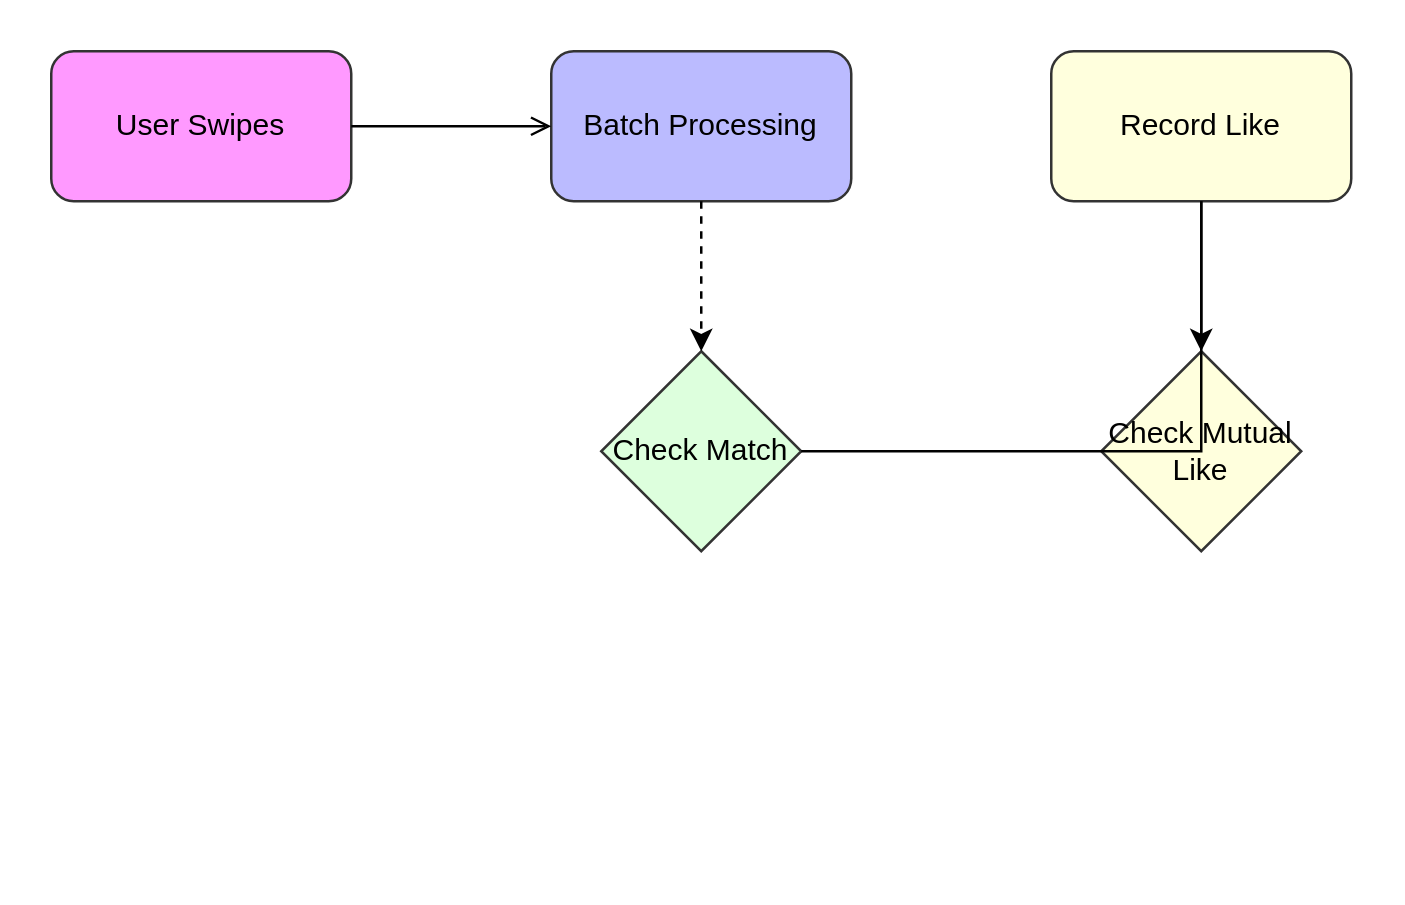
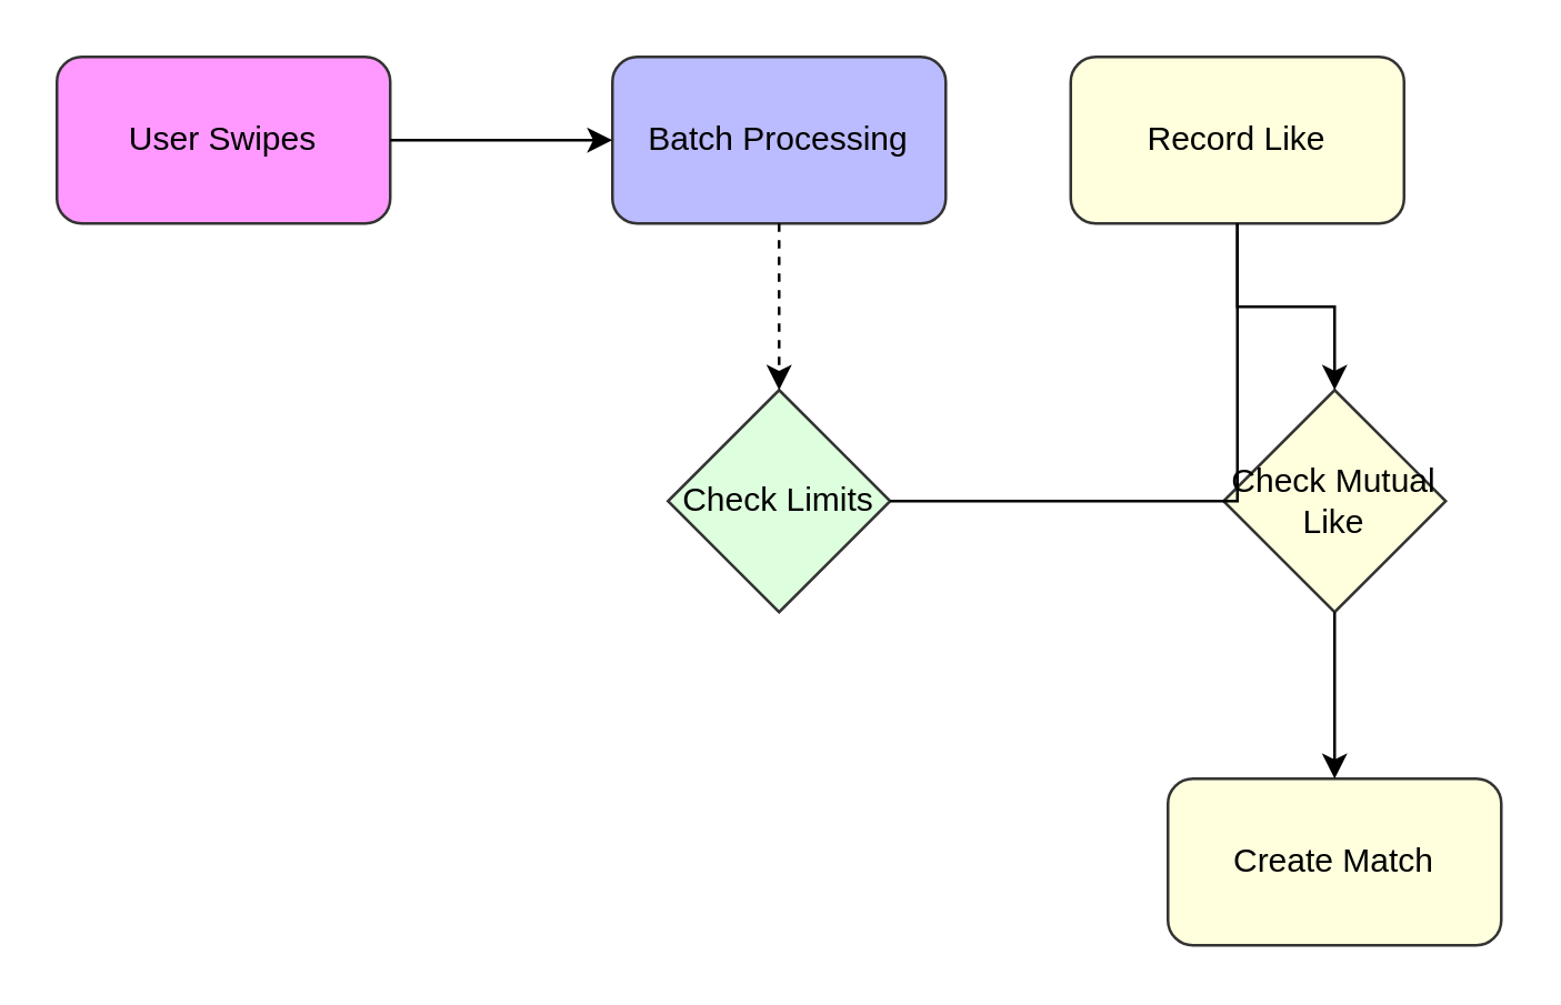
- <mxCell id="8" value="" style="edgeStyle=orthogonalEdgeStyle;rounded=0;orthogonalLoop=1;jettySize=auto;html=1;endArrow=open;" edge="1" parent="1" source="2" target="3"><mxGeometry relative="1" as="geometry" /></mxCell>
+ <mxCell id="8" value="" style="edgeStyle=orthogonalEdgeStyle;rounded=0;orthogonalLoop=1;jettySize=auto;html=1;" edge="1" parent="1" source="2" target="3"><mxGeometry relative="1" as="geometry" /></mxCell>
- <mxCell id="5" value="Record Like" style="rounded=1;whiteSpace=wrap;html=1;fillColor=#ffd;strokeColor=#333333;" vertex="1" parent="1"><mxGeometry x="420" y="20" width="120" height="60" as="geometry" /></mxCell>
+ <mxCell id="5" value="Record Like" style="rounded=1;whiteSpace=wrap;html=1;fillColor=#ffd;strokeColor=#333333;" vertex="1" parent="1"><mxGeometry x="385" y="20" width="120" height="60" as="geometry" /></mxCell>
- <mxCell id="4" value="Check Match" style="rhombus;whiteSpace=wrap;html=1;fillColor=#dfd;strokeColor=#333333;" vertex="1" parent="1"><mxGeometry x="240" y="140" width="80" height="80" as="geometry" /></mxCell>
+ <mxCell id="4" value="Check Limits" style="rhombus;whiteSpace=wrap;html=1;fillColor=#dfd;strokeColor=#333333;" vertex="1" parent="1"><mxGeometry x="240" y="140" width="80" height="80" as="geometry" /></mxCell>
+ <mxCell id="12" value="" style="edgeStyle=orthogonalEdgeStyle;rounded=0;orthogonalLoop=1;jettySize=auto;html=1;" edge="1" parent="1" source="6" target="7"><mxGeometry relative="1" as="geometry" /></mxCell>
+ <mxCell id="7" value="Create Match" style="rounded=1;whiteSpace=wrap;html=1;fillColor=#ffd;strokeColor=#333333;" vertex="1" parent="1"><mxGeometry x="420" y="280" width="120" height="60" as="geometry" /></mxCell>
